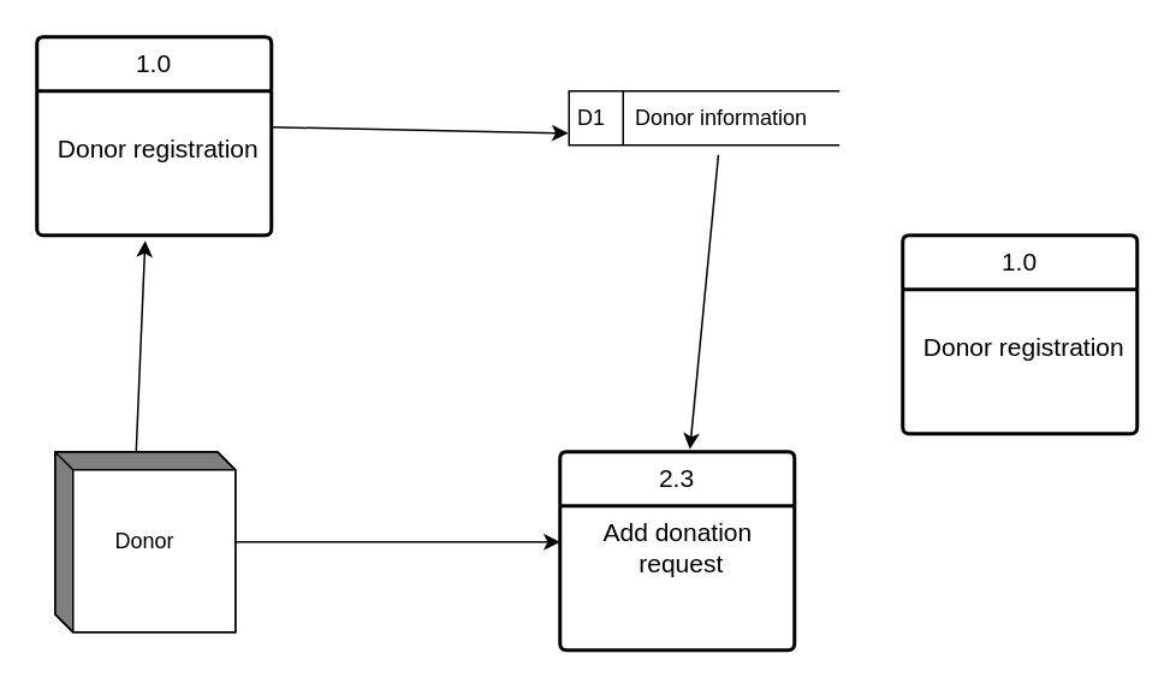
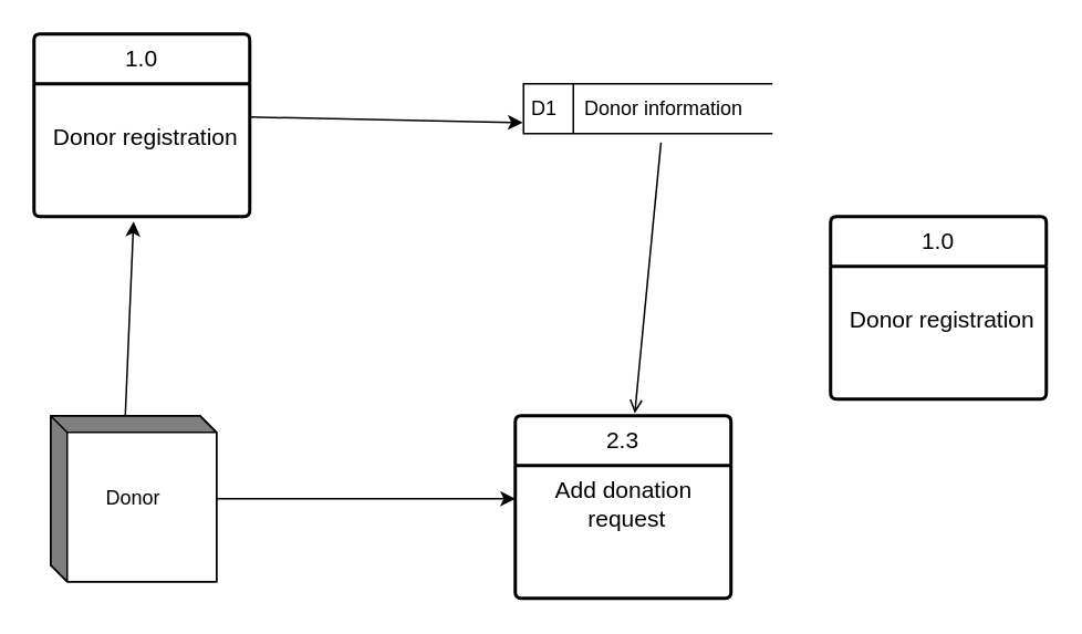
- <mxCell id="13" value="" style="endArrow=classic;html=1;rounded=0;exitX=0.552;exitY=1.18;exitDx=0;exitDy=0;exitPerimeter=0;entryX=0.554;entryY=-0.013;entryDx=0;entryDy=0;entryPerimeter=0;" edge="1" parent="1" source="9" target="5"><mxGeometry width="50" height="50" relative="1" as="geometry"><mxPoint x="350" y="180" as="sourcePoint" /><mxPoint x="400" y="130" as="targetPoint" /></mxGeometry></mxCell>
+ <mxCell id="13" value="" style="endArrow=open;html=1;rounded=0;exitX=0.552;exitY=1.18;exitDx=0;exitDy=0;exitPerimeter=0;entryX=0.554;entryY=-0.013;entryDx=0;entryDy=0;entryPerimeter=0;" edge="1" parent="1" source="9" target="5"><mxGeometry width="50" height="50" relative="1" as="geometry"><mxPoint x="350" y="180" as="sourcePoint" /><mxPoint x="400" y="130" as="targetPoint" /></mxGeometry></mxCell>
